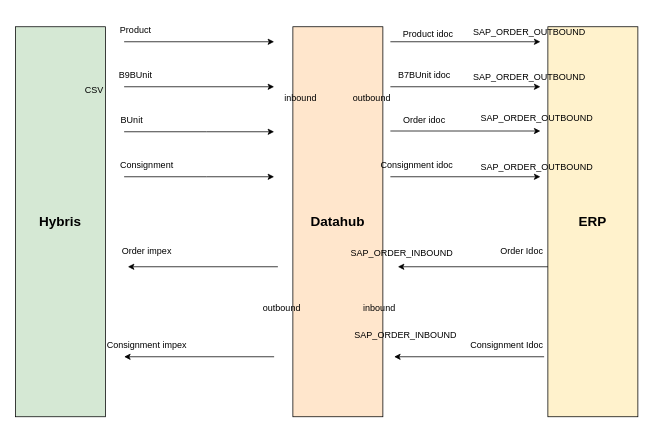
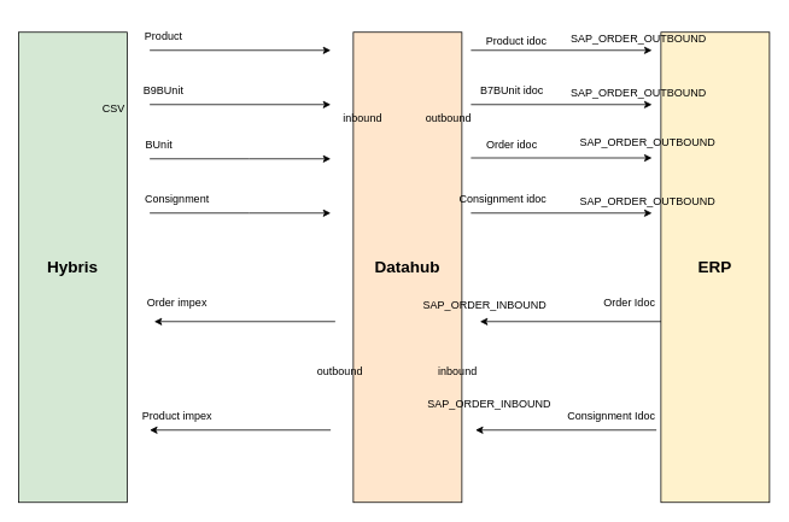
- <mxCell id="31" value="Consignment impex" style="text;html=1;align=center;verticalAlign=middle;resizable=0;points=[];autosize=1;strokeColor=none;fillColor=none;" vertex="1" parent="1"><mxGeometry x="130" y="445" width="130" height="30" as="geometry" /></mxCell>
+ <mxCell id="31" value="Product impex" style="text;html=1;align=center;verticalAlign=middle;resizable=0;points=[];autosize=1;strokeColor=none;fillColor=none;" vertex="1" parent="1"><mxGeometry x="130" y="445" width="130" height="30" as="geometry" /></mxCell>
